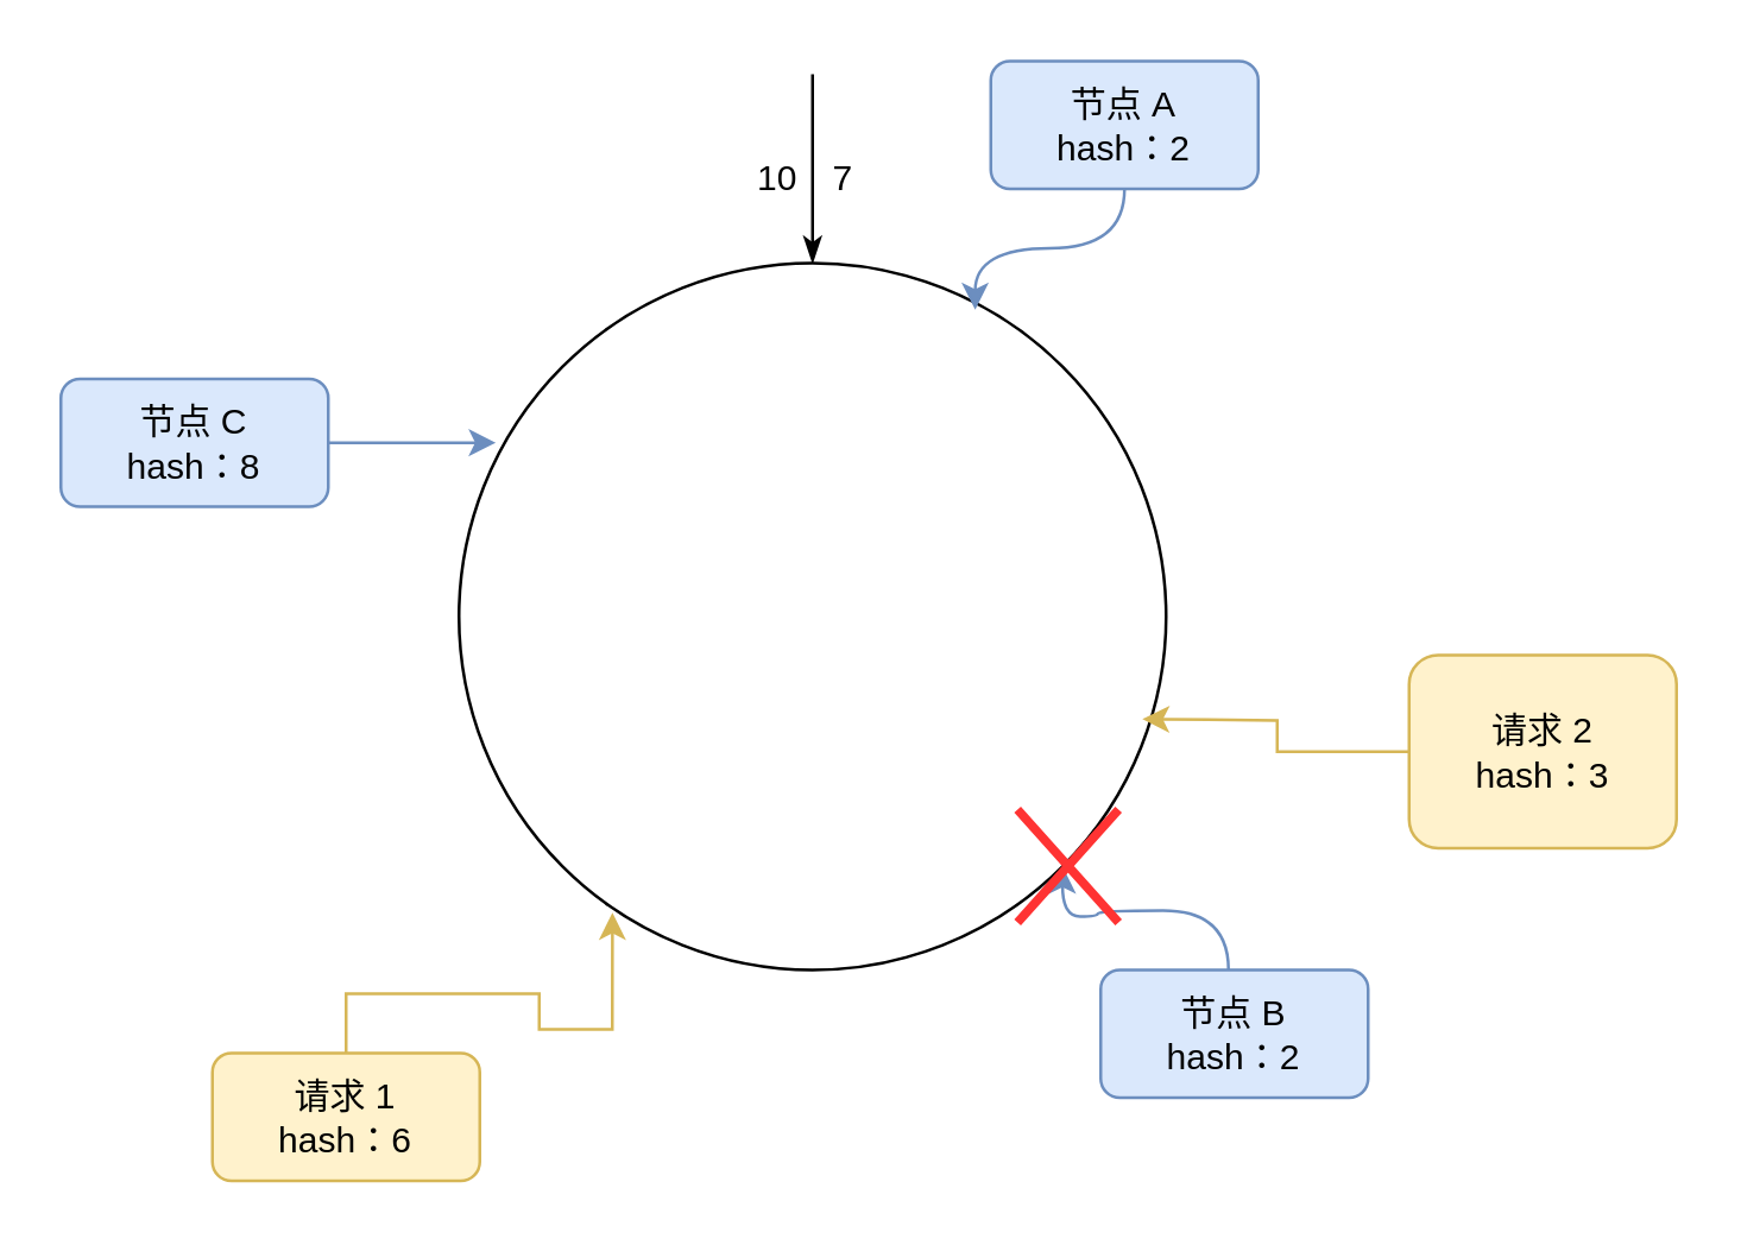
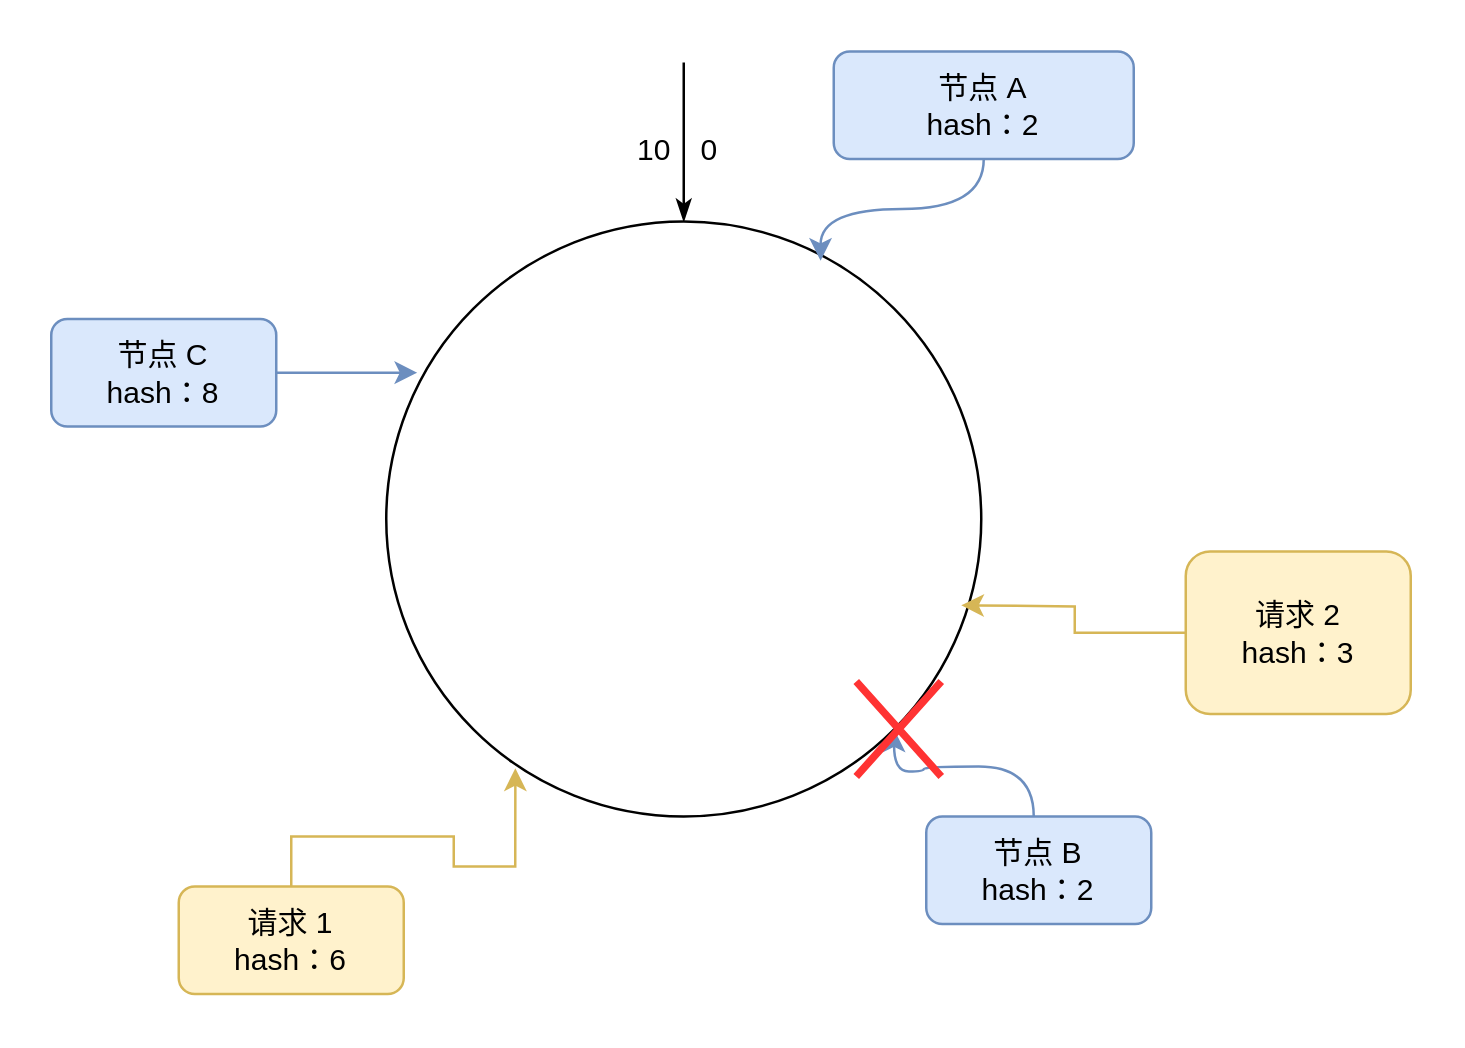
- <mxCell id="6" value="节点 A&lt;div&gt;hash：2&lt;/div&gt;" style="rounded=1;whiteSpace=wrap;html=1;fillColor=#dae8fc;strokeColor=#6c8ebf;" vertex="1" parent="1"><mxGeometry x="333" y="20" width="90" height="43" as="geometry" /></mxCell>
+ <mxCell id="6" value="节点 A&lt;div&gt;hash：2&lt;/div&gt;" style="rounded=1;whiteSpace=wrap;html=1;fillColor=#dae8fc;strokeColor=#6c8ebf;" vertex="1" parent="1"><mxGeometry x="333" y="20" width="120" height="43" as="geometry" /></mxCell>
- <mxCell id="4" value="7" style="text;html=1;align=center;verticalAlign=middle;resizable=0;points=[];autosize=1;strokeColor=none;fillColor=none;" vertex="1" parent="1"><mxGeometry x="270" y="47" width="25" height="26" as="geometry" /></mxCell>
+ <mxCell id="4" value="0" style="text;html=1;align=center;verticalAlign=middle;resizable=0;points=[];autosize=1;strokeColor=none;fillColor=none;" vertex="1" parent="1"><mxGeometry x="270" y="47" width="25" height="26" as="geometry" /></mxCell>
